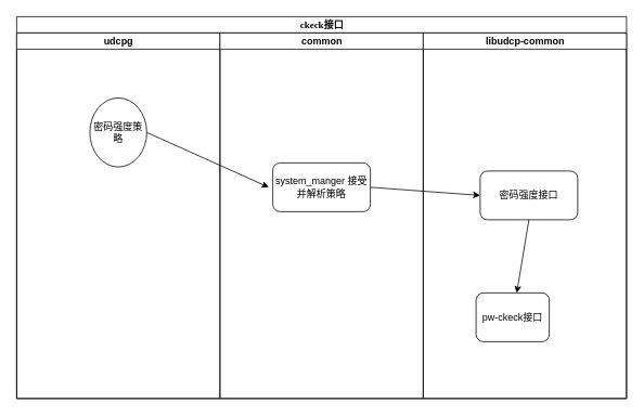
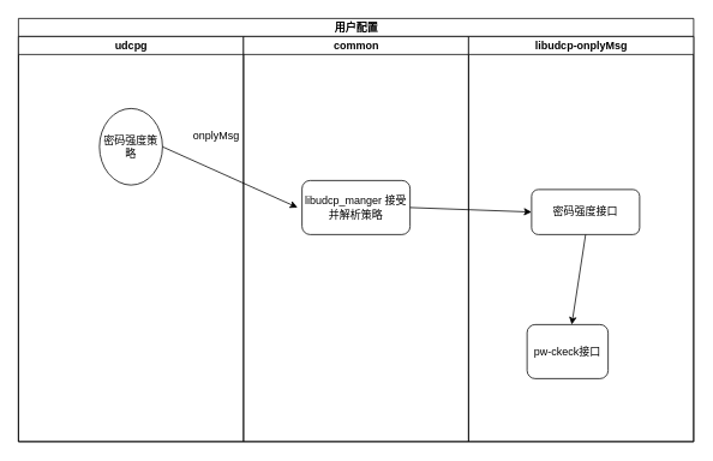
- <mxCell id="2" value="ckeck接口" style="swimlane;html=1;childLayout=stackLayout;startSize=20;rounded=0;shadow=0;comic=0;labelBackgroundColor=none;strokeWidth=1;fontFamily=Verdana;fontSize=12;align=center;" parent="1" vertex="1"><mxGeometry x="20" y="20" width="750" height="470" as="geometry" /></mxCell>
+ <mxCell id="2" value="用户配置" style="swimlane;html=1;childLayout=stackLayout;startSize=20;rounded=0;shadow=0;comic=0;labelBackgroundColor=none;strokeWidth=1;fontFamily=Verdana;fontSize=12;align=center;" parent="1" vertex="1"><mxGeometry x="20" y="20" width="750" height="470" as="geometry" /></mxCell>
- <mxCell id="8" value="libudcp-common" style="swimlane;html=1;startSize=20;" parent="2" vertex="1"><mxGeometry x="500" y="20" width="250" height="450" as="geometry" /></mxCell>
+ <mxCell id="8" value="libudcp-onplyMsg" style="swimlane;html=1;startSize=20;" parent="2" vertex="1"><mxGeometry x="500" y="20" width="250" height="450" as="geometry" /></mxCell>
+ <mxCell id="5" value="onplyMsg" style="text;html=1;strokeColor=none;fillColor=none;align=center;verticalAlign=middle;whiteSpace=wrap;rounded=0;" vertex="1" parent="3"><mxGeometry x="200" y="90" width="40" height="40" as="geometry" /></mxCell>
- <mxCell id="7" value="system_manger 接受并解析策略" style="rounded=1;whiteSpace=wrap;html=1;" vertex="1" parent="6"><mxGeometry x="65" y="160" width="120" height="60" as="geometry" /></mxCell>
+ <mxCell id="7" value="libudcp_manger 接受并解析策略" style="rounded=1;whiteSpace=wrap;html=1;" vertex="1" parent="6"><mxGeometry x="65" y="160" width="120" height="60" as="geometry" /></mxCell>
- <mxCell id="9" value="密码强度接口" style="rounded=1;whiteSpace=wrap;html=1;" vertex="1" parent="8"><mxGeometry x="70" y="170" width="120" height="60" as="geometry" /></mxCell>
+ <mxCell id="9" value="密码强度接口" style="rounded=1;whiteSpace=wrap;html=1;" vertex="1" parent="8"><mxGeometry x="70" y="170" width="120" height="50" as="geometry" /></mxCell>
